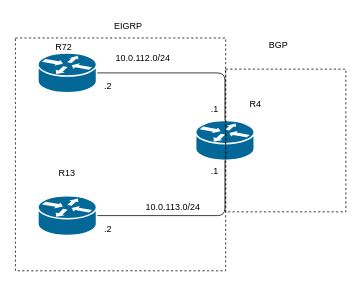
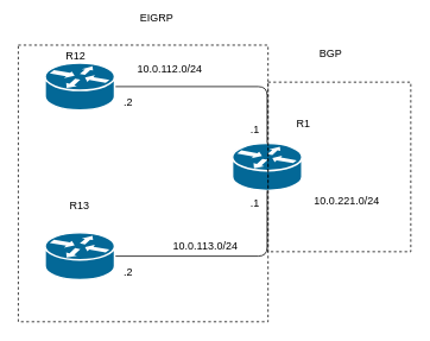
- <mxCell id="10" value="EIGRP" style="text;html=1;align=center;verticalAlign=middle;resizable=0;points=[];autosize=1;strokeColor=none;fillColor=none;" parent="1" vertex="1"><mxGeometry x="140" y="20" width="60" height="30" as="geometry" /></mxCell>
+ <mxCell id="10" value="EIGRP" style="text;html=1;align=center;verticalAlign=middle;resizable=0;points=[];autosize=1;strokeColor=none;fillColor=none;" parent="1" vertex="1"><mxGeometry x="145" y="5" width="60" height="30" as="geometry" /></mxCell>
- <mxCell id="12" value="R72" style="text;html=1;strokeColor=none;fillColor=none;align=center;verticalAlign=middle;whiteSpace=wrap;rounded=0;dashed=1;" parent="1" vertex="1"><mxGeometry x="59" y="50" width="51" height="25" as="geometry" /></mxCell>
+ <mxCell id="12" value="R12" style="text;html=1;strokeColor=none;fillColor=none;align=center;verticalAlign=middle;whiteSpace=wrap;rounded=0;dashed=1;" parent="1" vertex="1"><mxGeometry x="59" y="50" width="51" height="25" as="geometry" /></mxCell>
- <mxCell id="7" value="R4" style="text;html=1;strokeColor=none;fillColor=none;align=center;verticalAlign=middle;whiteSpace=wrap;rounded=0;" parent="1" vertex="1"><mxGeometry x="310" y="123" width="60" height="30" as="geometry" /></mxCell>
+ <mxCell id="7" value="R1" style="text;html=1;strokeColor=none;fillColor=none;align=center;verticalAlign=middle;whiteSpace=wrap;rounded=0;" parent="1" vertex="1"><mxGeometry x="310" y="123" width="60" height="30" as="geometry" /></mxCell>
+ <mxCell id="20" value="10.0.221.0/24&lt;br&gt;" style="text;html=1;align=center;verticalAlign=middle;resizable=0;points=[];autosize=1;strokeColor=none;fillColor=none;" vertex="1" parent="1"><mxGeometry x="338" y="210" width="100" height="30" as="geometry" /></mxCell>
